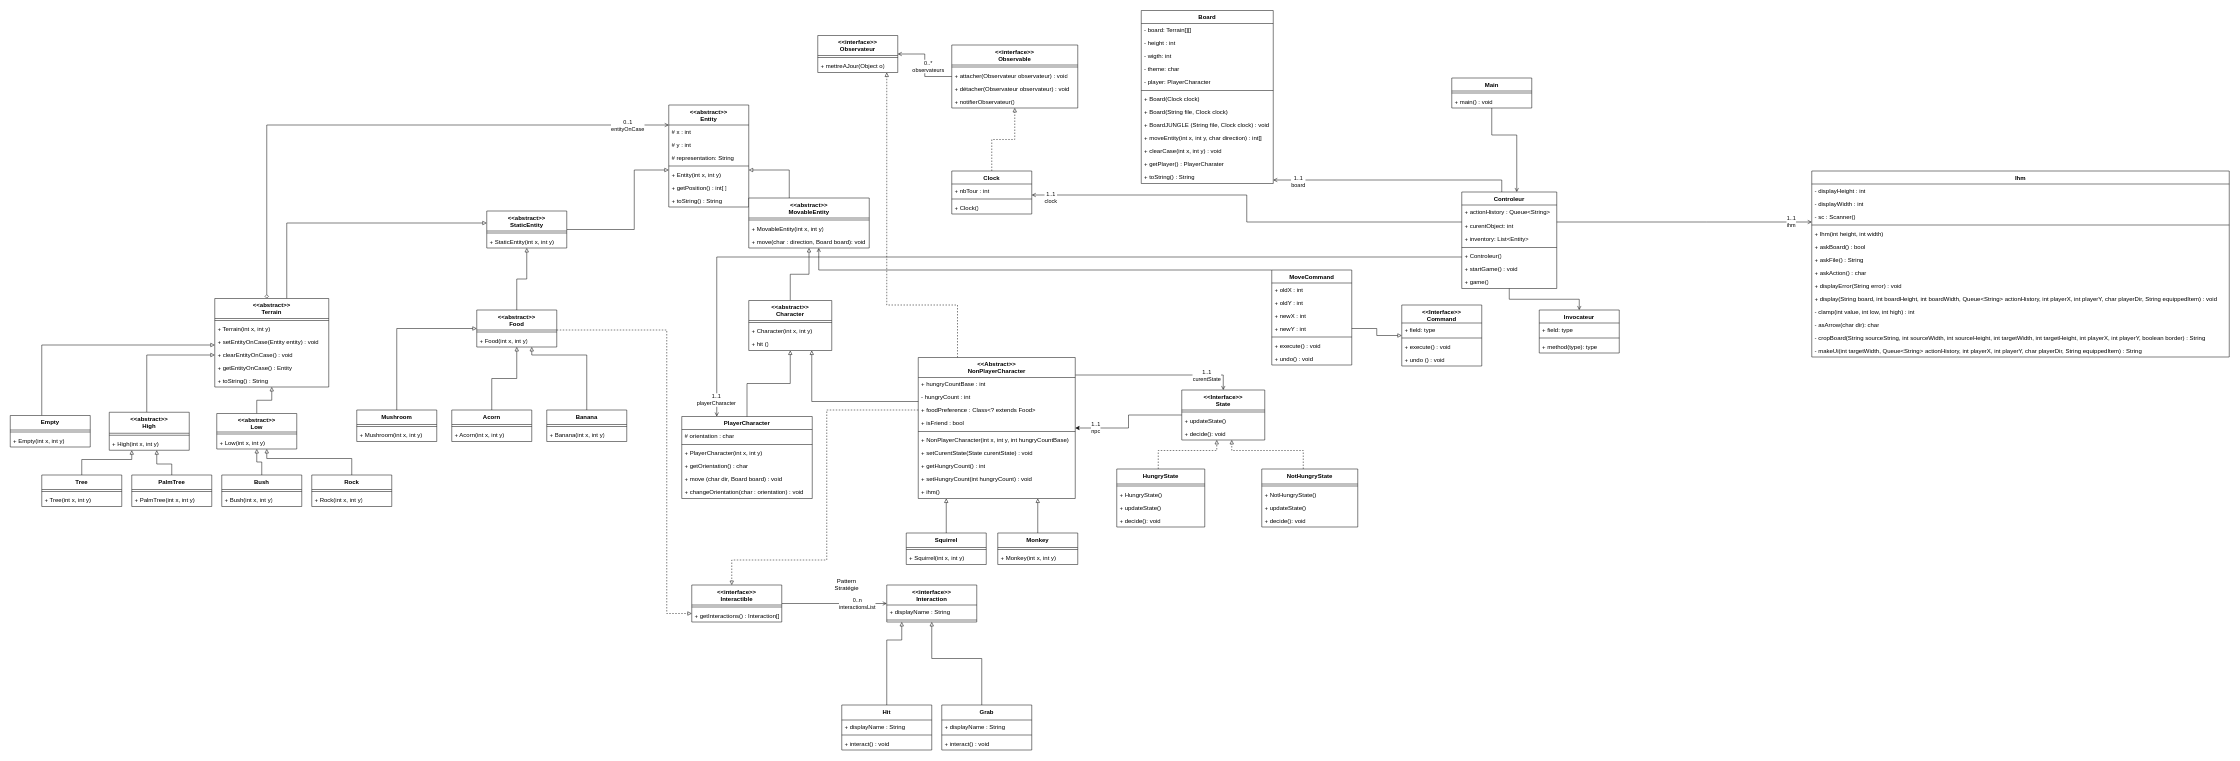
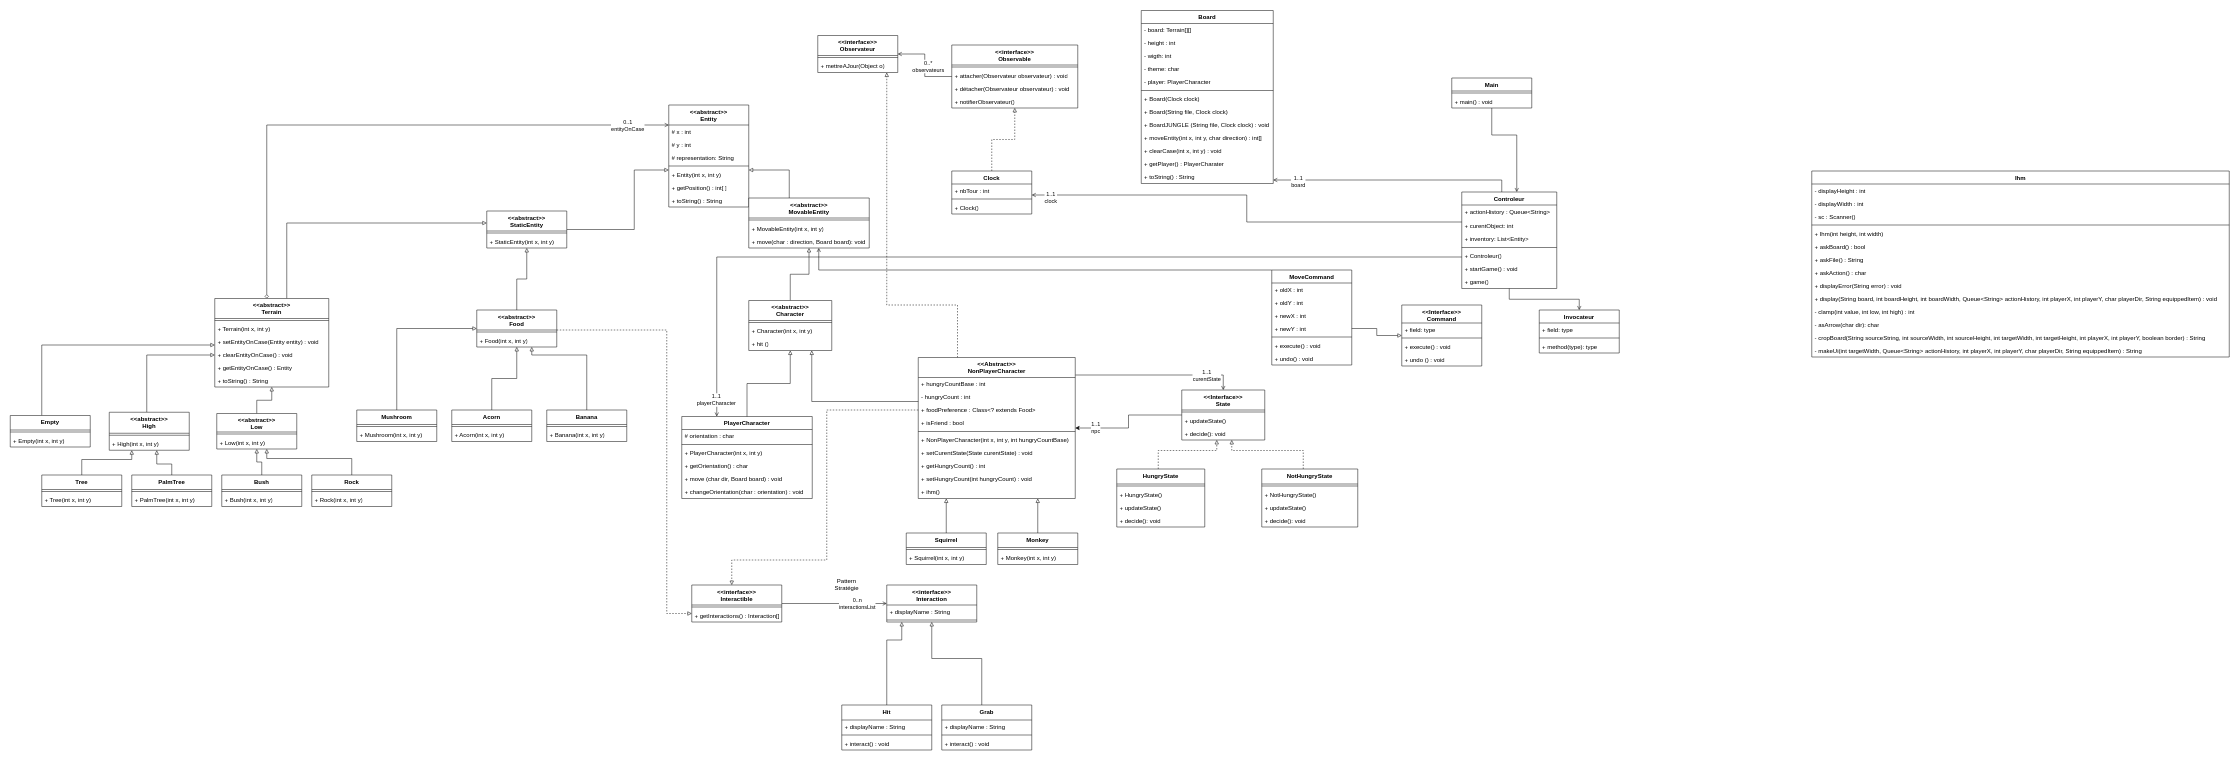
- <mxCell id="41" style="edgeStyle=orthogonalEdgeStyle;rounded=0;orthogonalLoop=1;jettySize=auto;html=1;endArrow=open;endFill=0;" parent="1" source="46" target="54" edge="1"><mxGeometry relative="1" as="geometry"><Array as="points"><mxPoint x="3413" y="443" /><mxPoint x="3413" y="443" /></Array></mxGeometry></mxCell>
- <mxCell id="42" value="1..1&lt;div&gt;ihm&lt;/div&gt;" style="edgeLabel;html=1;align=center;verticalAlign=middle;resizable=0;points=[];" vertex="1" connectable="0" parent="41"><mxGeometry x="0.835" y="2" relative="1" as="geometry"><mxPoint as="offset" /></mxGeometry></mxCell>
